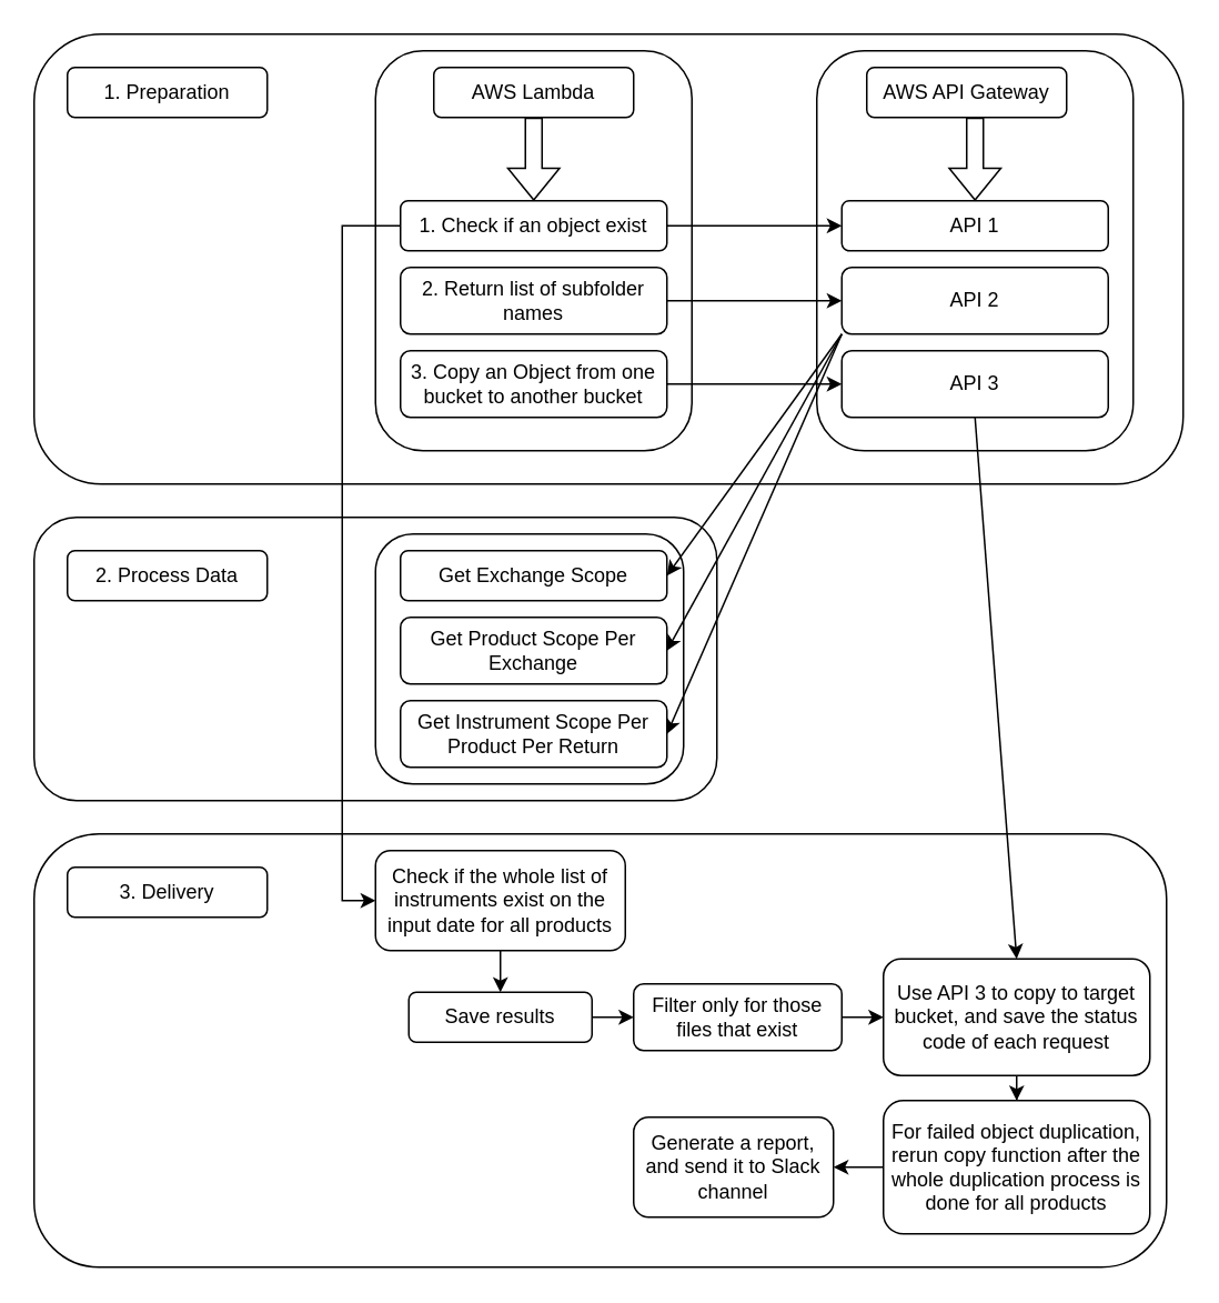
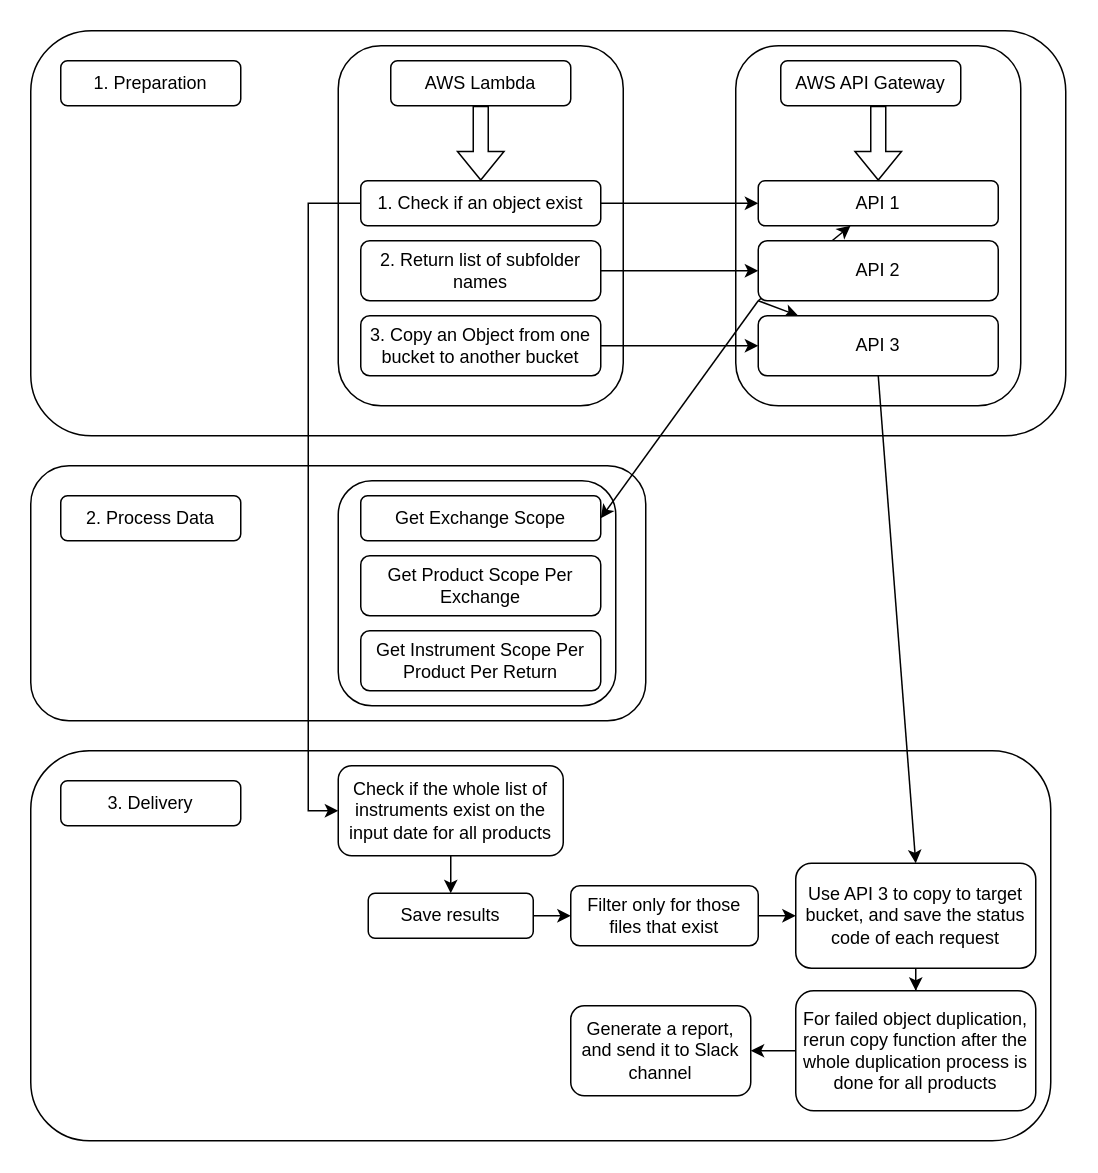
- <mxCell id="23" style="rounded=0;orthogonalLoop=1;jettySize=auto;html=1;exitX=0;exitY=1;exitDx=0;exitDy=0;entryX=1;entryY=0.5;entryDx=0;entryDy=0;" edge="1" parent="1" source="25" target="10"><mxGeometry relative="1" as="geometry" /></mxCell>
+ <mxCell id="23" style="rounded=0;orthogonalLoop=1;jettySize=auto;html=1;exitX=0;exitY=1;exitDx=0;exitDy=0;" edge="1" parent="1" source="25" target="21"><mxGeometry relative="1" as="geometry" /></mxCell>
- <mxCell id="24" style="rounded=0;orthogonalLoop=1;jettySize=auto;html=1;exitX=0;exitY=1;exitDx=0;exitDy=0;entryX=1;entryY=0.5;entryDx=0;entryDy=0;" edge="1" parent="1" source="25" target="11"><mxGeometry relative="1" as="geometry" /></mxCell>
+ <mxCell id="24" style="rounded=0;orthogonalLoop=1;jettySize=auto;html=1;exitX=0;exitY=1;exitDx=0;exitDy=0;" edge="1" parent="1" source="25" target="40"><mxGeometry relative="1" as="geometry" /></mxCell>
